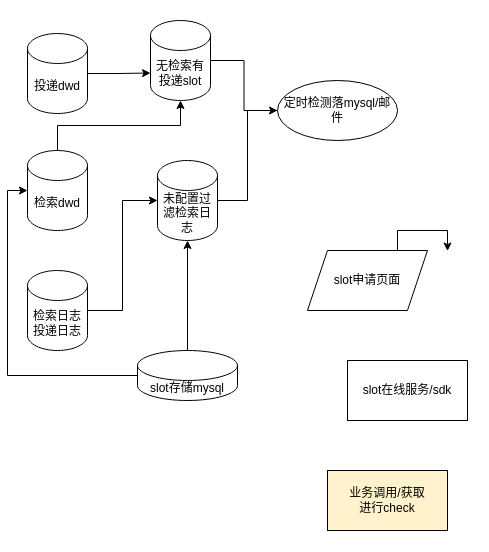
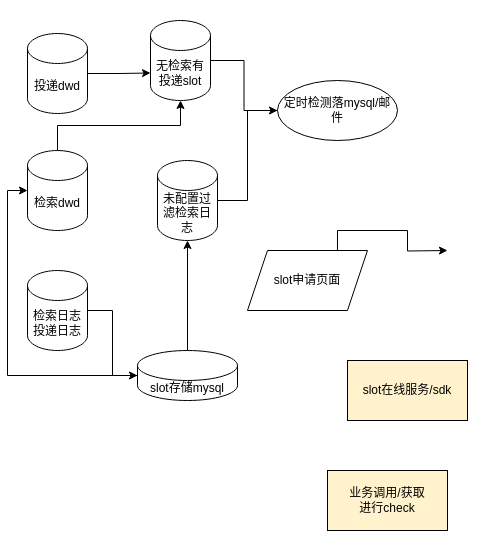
- <mxCell id="8" style="edgeStyle=orthogonalEdgeStyle;rounded=0;orthogonalLoop=1;jettySize=auto;html=1;entryX=0;entryY=0.5;entryDx=0;entryDy=0;entryPerimeter=0;" edge="1" parent="1" source="9" target="13"><mxGeometry relative="1" as="geometry" /></mxCell>
+ <mxCell id="8" style="edgeStyle=orthogonalEdgeStyle;rounded=0;orthogonalLoop=1;jettySize=auto;html=1;" edge="1" parent="1" source="9" target="3"><mxGeometry relative="1" as="geometry" /></mxCell>
- <mxCell id="6" value="slot申请页面" style="shape=parallelogram;perimeter=parallelogramPerimeter;whiteSpace=wrap;html=1;fixedSize=1;" vertex="1" parent="1"><mxGeometry x="299.97" y="250" width="120" height="60" as="geometry" /></mxCell>
+ <mxCell id="6" value="slot申请页面" style="shape=parallelogram;perimeter=parallelogramPerimeter;whiteSpace=wrap;html=1;fixedSize=1;" vertex="1" parent="1"><mxGeometry x="239.97" y="250" width="120" height="60" as="geometry" /></mxCell>
- <mxCell id="4" value="slot在线服务/sdk" style="rounded=0;whiteSpace=wrap;html=1;" vertex="1" parent="1"><mxGeometry x="340" y="360" width="120" height="60" as="geometry" /></mxCell>
+ <mxCell id="4" value="slot在线服务/sdk" style="rounded=0;whiteSpace=wrap;html=1;fillColor=#fff2cc;" vertex="1" parent="1"><mxGeometry x="340" y="360" width="120" height="60" as="geometry" /></mxCell>
